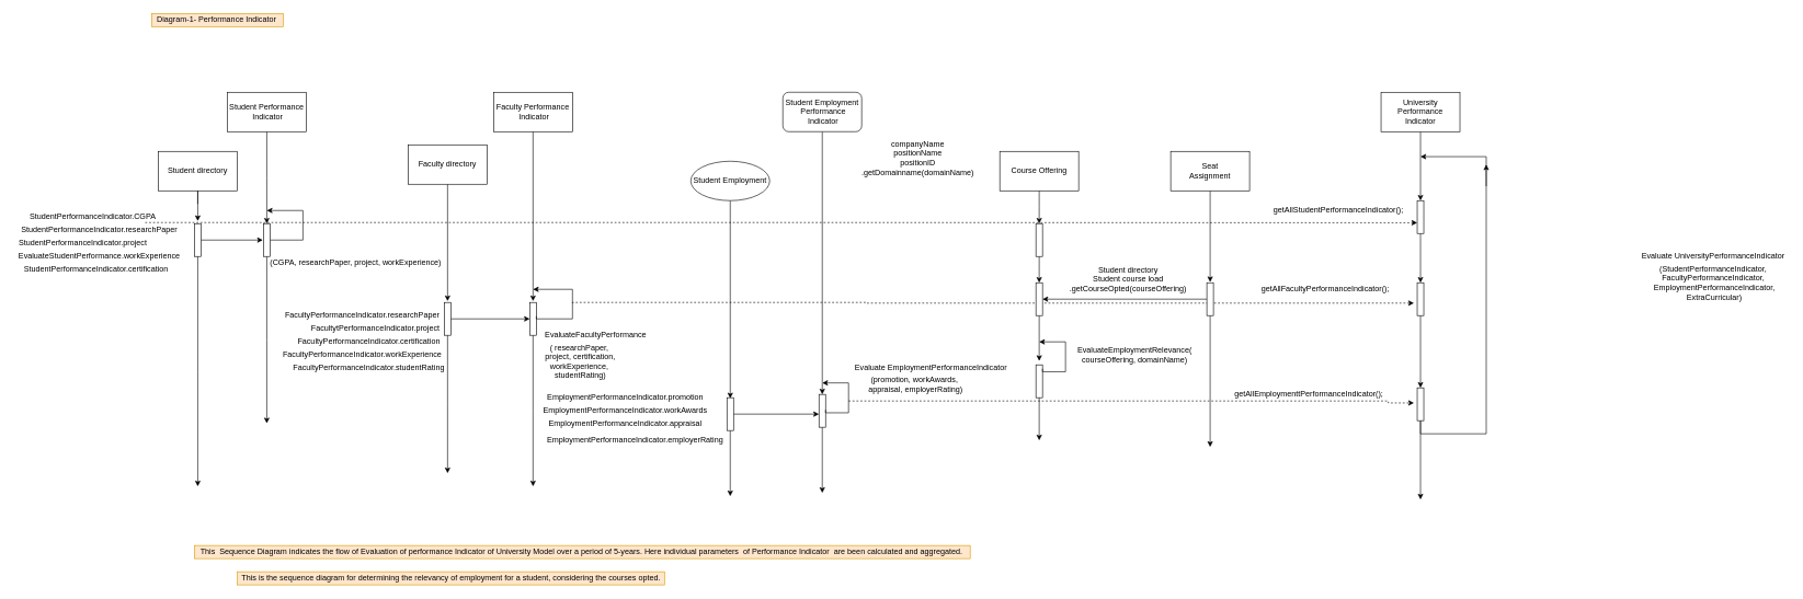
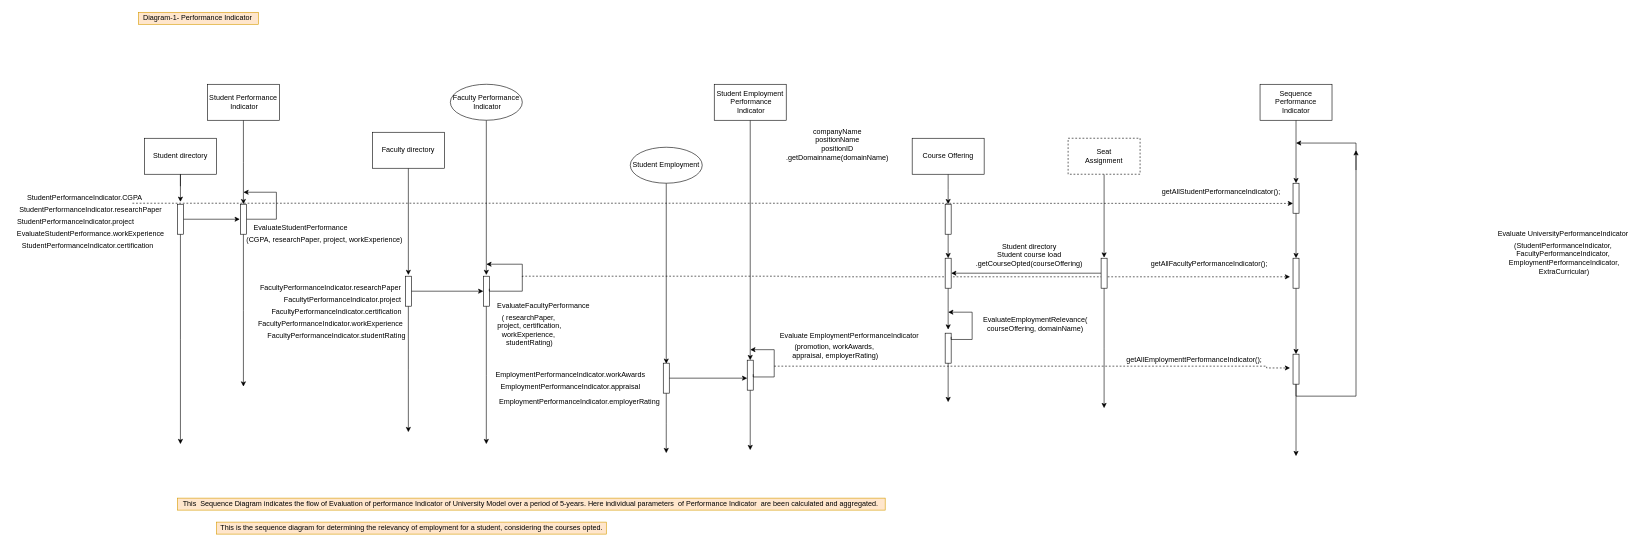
- <mxCell id="8" value="Faculty Performance&lt;br style=&quot;padding: 0px ; margin: 0px&quot;&gt;&amp;nbsp;Indicator" style="rounded=0;whiteSpace=wrap;html=1;" parent="1" vertex="1"><mxGeometry x="750" y="140" width="120" height="60" as="geometry" /></mxCell>
+ <mxCell id="8" value="Faculty Performance&lt;br style=&quot;padding: 0px ; margin: 0px&quot;&gt;&amp;nbsp;Indicator" style="ellipse;whiteSpace=wrap;html=1;" parent="1" vertex="1"><mxGeometry x="750" y="140" width="120" height="60" as="geometry" /></mxCell>
- <mxCell id="12" value="Student Employment&lt;br style=&quot;padding: 0px ; margin: 0px&quot;&gt;&amp;nbsp;Performance&lt;br style=&quot;padding: 0px ; margin: 0px&quot;&gt;&amp;nbsp;Indicator" style="whiteSpace=wrap;html=1;rounded=1;" parent="1" vertex="1"><mxGeometry x="1190" y="140" width="120" height="60" as="geometry" /></mxCell>
+ <mxCell id="12" value="Student Employment&lt;br style=&quot;padding: 0px ; margin: 0px&quot;&gt;&amp;nbsp;Performance&lt;br style=&quot;padding: 0px ; margin: 0px&quot;&gt;&amp;nbsp;Indicator" style="rounded=0;whiteSpace=wrap;html=1;" parent="1" vertex="1"><mxGeometry x="1190" y="140" width="120" height="60" as="geometry" /></mxCell>
- <mxCell id="16" value="University Performance&lt;br style=&quot;padding: 0px ; margin: 0px&quot;&gt;Indicator" style="rounded=0;whiteSpace=wrap;html=1;" parent="1" vertex="1"><mxGeometry x="2100" y="140" width="120" height="60" as="geometry" /></mxCell>
+ <mxCell id="16" value="Sequence Performance&lt;br style=&quot;padding: 0px ; margin: 0px&quot;&gt;Indicator" style="rounded=0;whiteSpace=wrap;html=1;" parent="1" vertex="1"><mxGeometry x="2100" y="140" width="120" height="60" as="geometry" /></mxCell>
- <mxCell id="74" value="Seat&lt;br&gt;Assignment" style="rounded=0;whiteSpace=wrap;html=1;" parent="1" vertex="1"><mxGeometry x="1780" y="230" width="120" height="60" as="geometry" /></mxCell>
+ <mxCell id="74" value="Seat&lt;br&gt;Assignment" style="rounded=0;whiteSpace=wrap;html=1;dashed=1;" parent="1" vertex="1"><mxGeometry x="1780" y="230" width="120" height="60" as="geometry" /></mxCell>
+ <mxCell id="38" value="EvaluateStudentPerformance" style="text;html=1;align=center;verticalAlign=middle;resizable=0;points=[];autosize=1;strokeColor=none;fillColor=none;" parent="1" vertex="1"><mxGeometry x="415" y="370" width="170" height="20" as="geometry" /></mxCell>
- <mxCell id="51" value="EmploymentPerformanceIndicator.promotion" style="text;html=1;align=center;verticalAlign=middle;resizable=0;points=[];autosize=1;strokeColor=none;fillColor=none;" parent="1" vertex="1"><mxGeometry x="825" y="595" width="250" height="20" as="geometry" /></mxCell>
